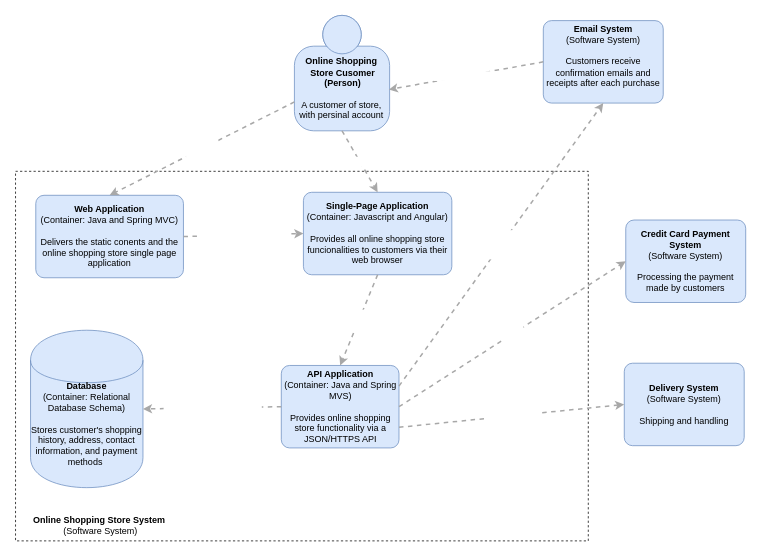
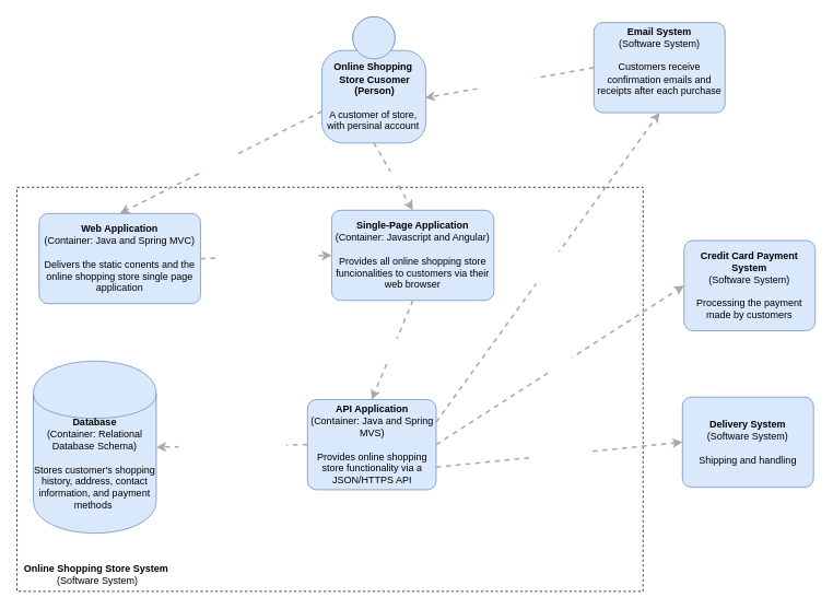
- <mxCell id="8" value="&lt;b&gt;Online Shopping Store System&amp;nbsp;&lt;/b&gt;&lt;br&gt;(Software System)" style="text;html=1;align=center;verticalAlign=middle;resizable=0;points=[];autosize=1;" parent="1" vertex="1"><mxGeometry x="38" y="684" width="189" height="32" as="geometry" /></mxCell>
+ <mxCell id="8" value="&lt;b&gt;Online Shopping Store System&amp;nbsp;&lt;/b&gt;&lt;br&gt;(Software System)" style="text;html=1;align=center;verticalAlign=middle;resizable=0;points=[];autosize=1;" parent="1" vertex="1"><mxGeometry x="23" y="684" width="189" height="32" as="geometry" /></mxCell>
